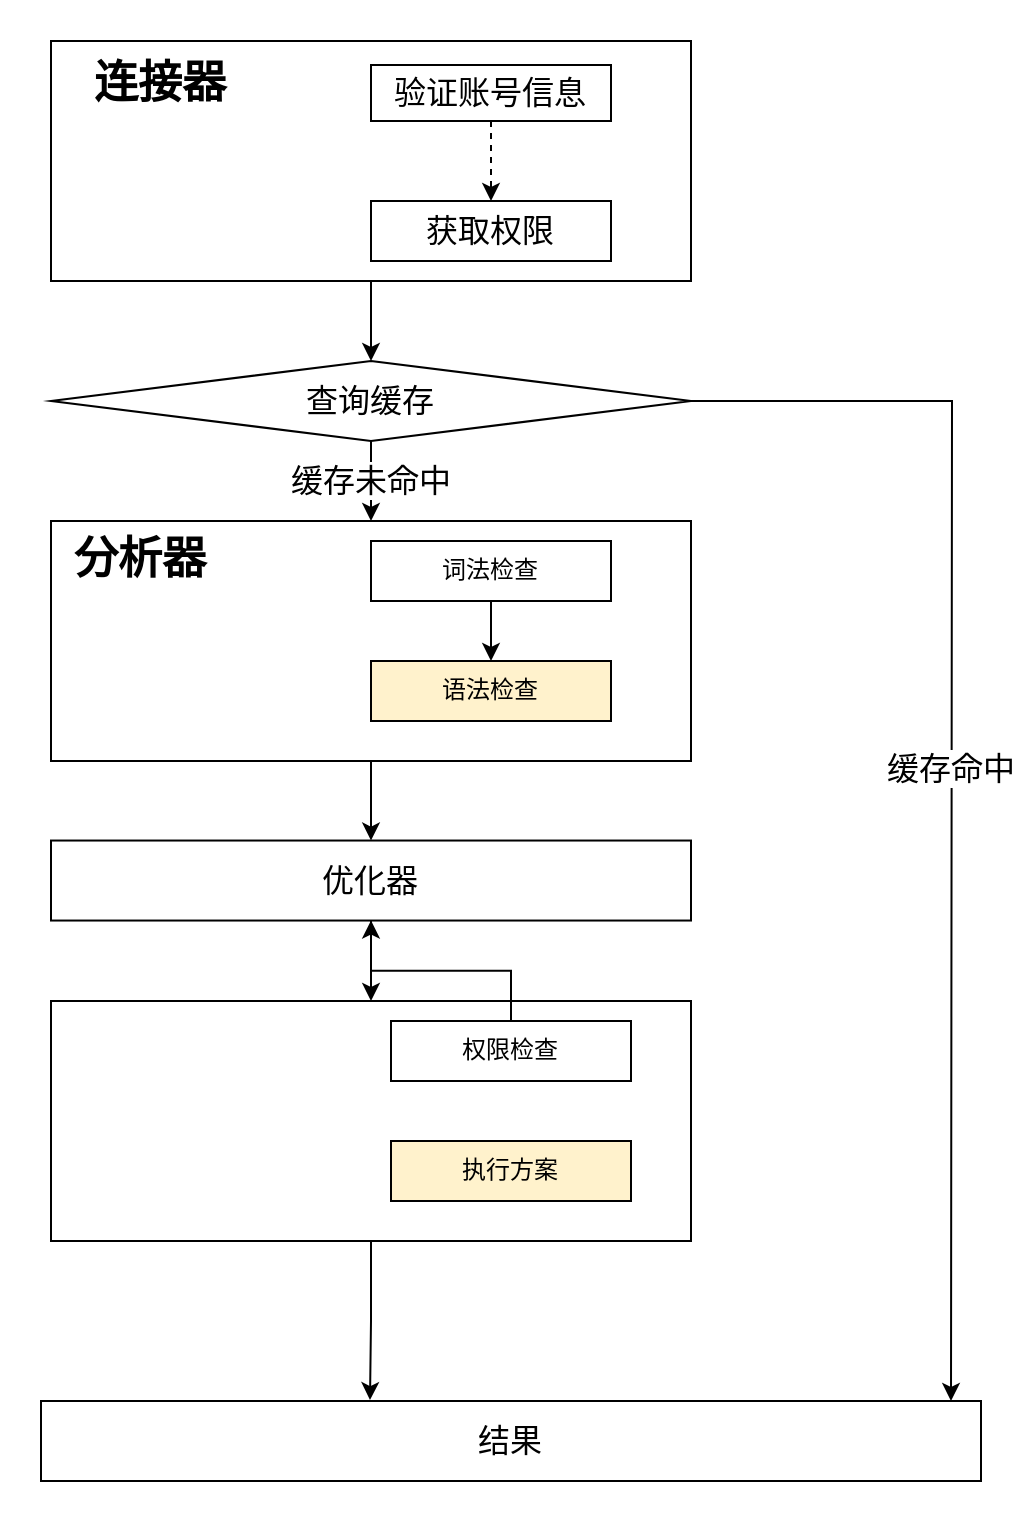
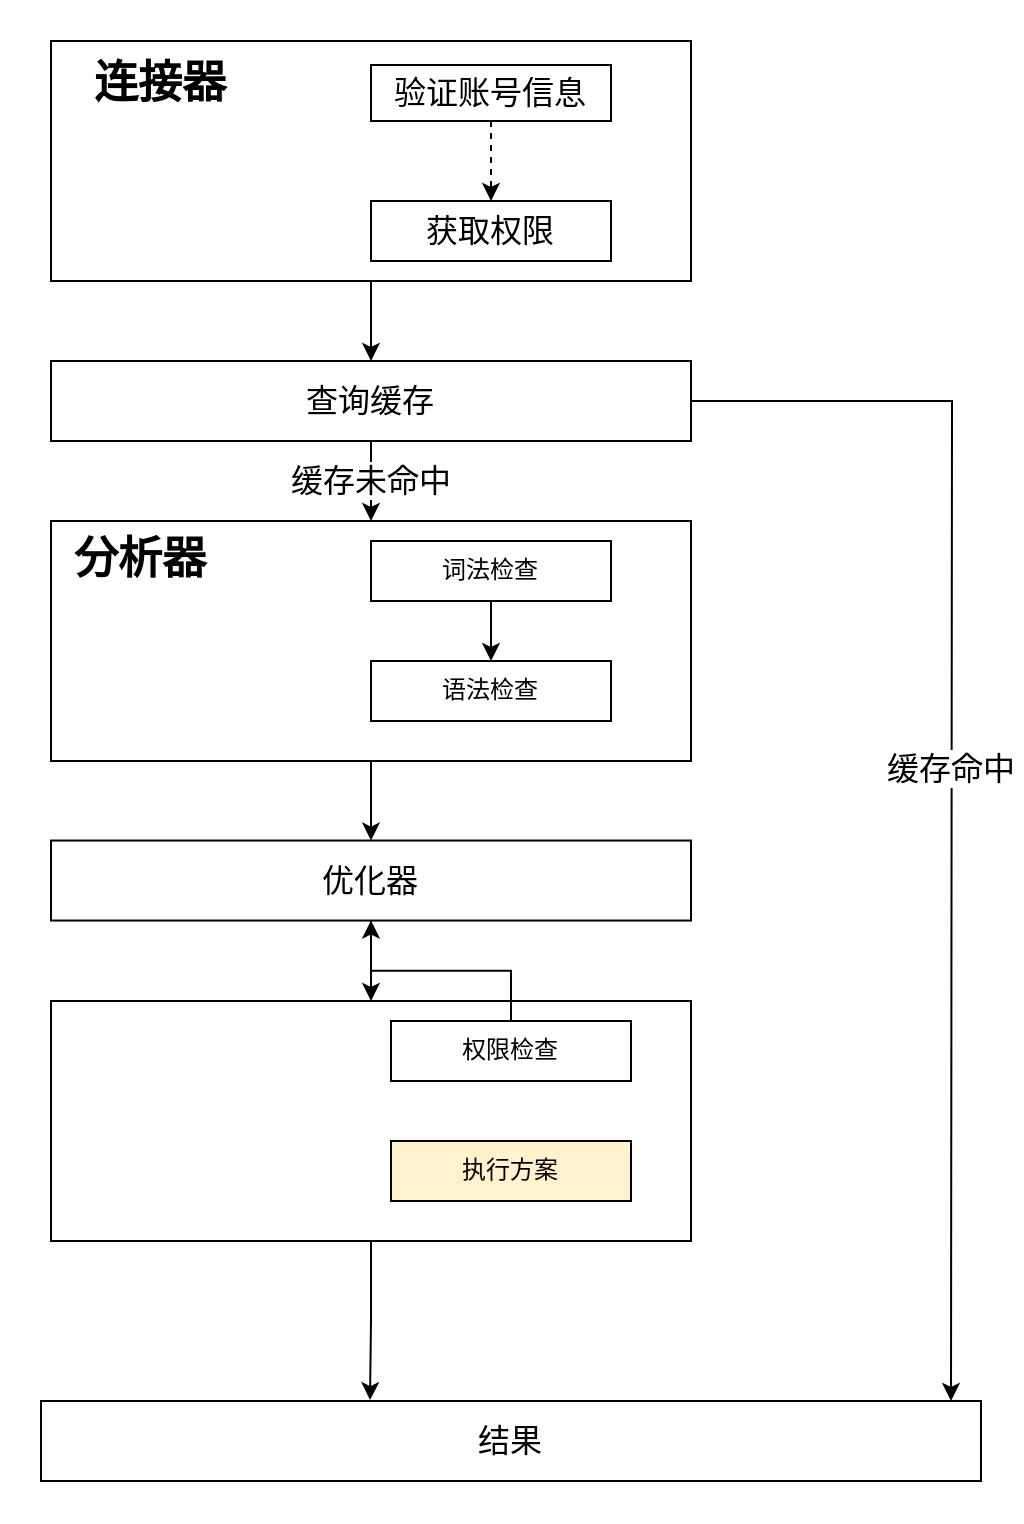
- <mxCell id="10" value="&lt;font style=&quot;font-size: 16px&quot;&gt;查询缓存&lt;/font&gt;" style="rhombus;whiteSpace=wrap;html=1;" parent="1" vertex="1"><mxGeometry x="25" y="180" width="320" height="40" as="geometry" /></mxCell>
+ <mxCell id="10" value="&lt;font style=&quot;font-size: 16px&quot;&gt;查询缓存&lt;/font&gt;" style="rounded=0;whiteSpace=wrap;html=1;" parent="1" vertex="1"><mxGeometry x="25" y="180" width="320" height="40" as="geometry" /></mxCell>
- <mxCell id="20" value="语法检查" style="rounded=0;whiteSpace=wrap;html=1;fillColor=#fff2cc;" parent="1" vertex="1"><mxGeometry x="185" y="330" width="120" height="30" as="geometry" /></mxCell>
+ <mxCell id="20" value="语法检查" style="rounded=0;whiteSpace=wrap;html=1;" parent="1" vertex="1"><mxGeometry x="185" y="330" width="120" height="30" as="geometry" /></mxCell>
